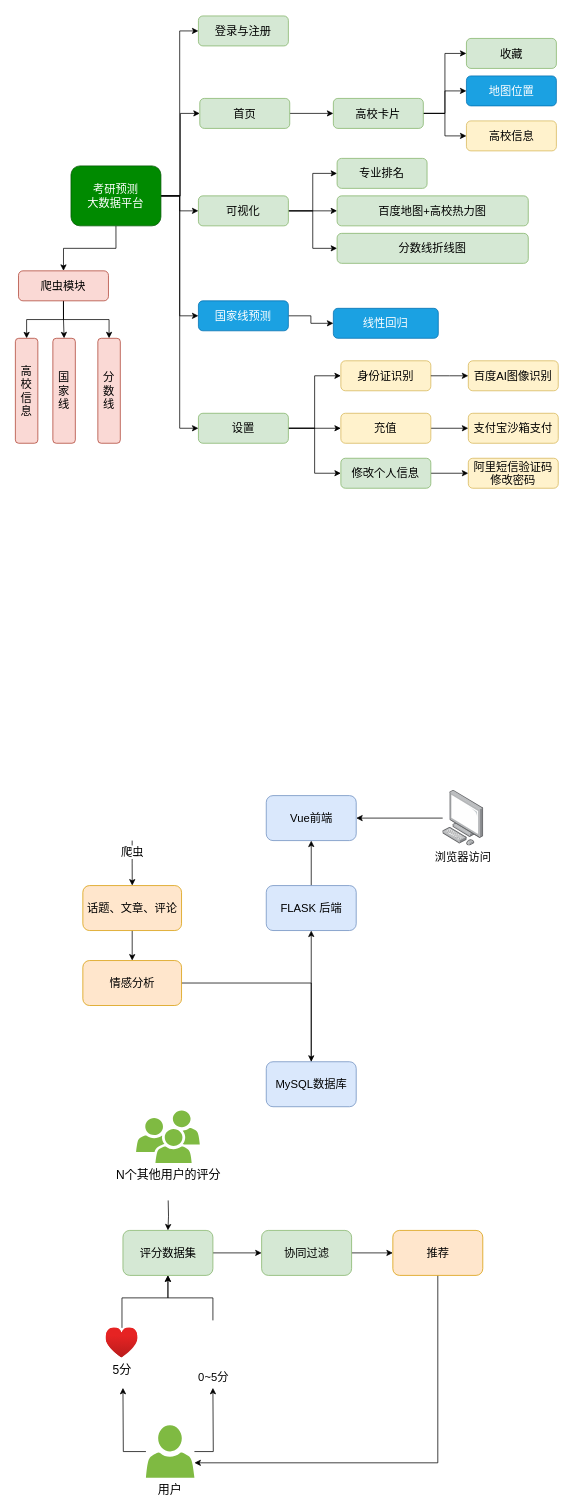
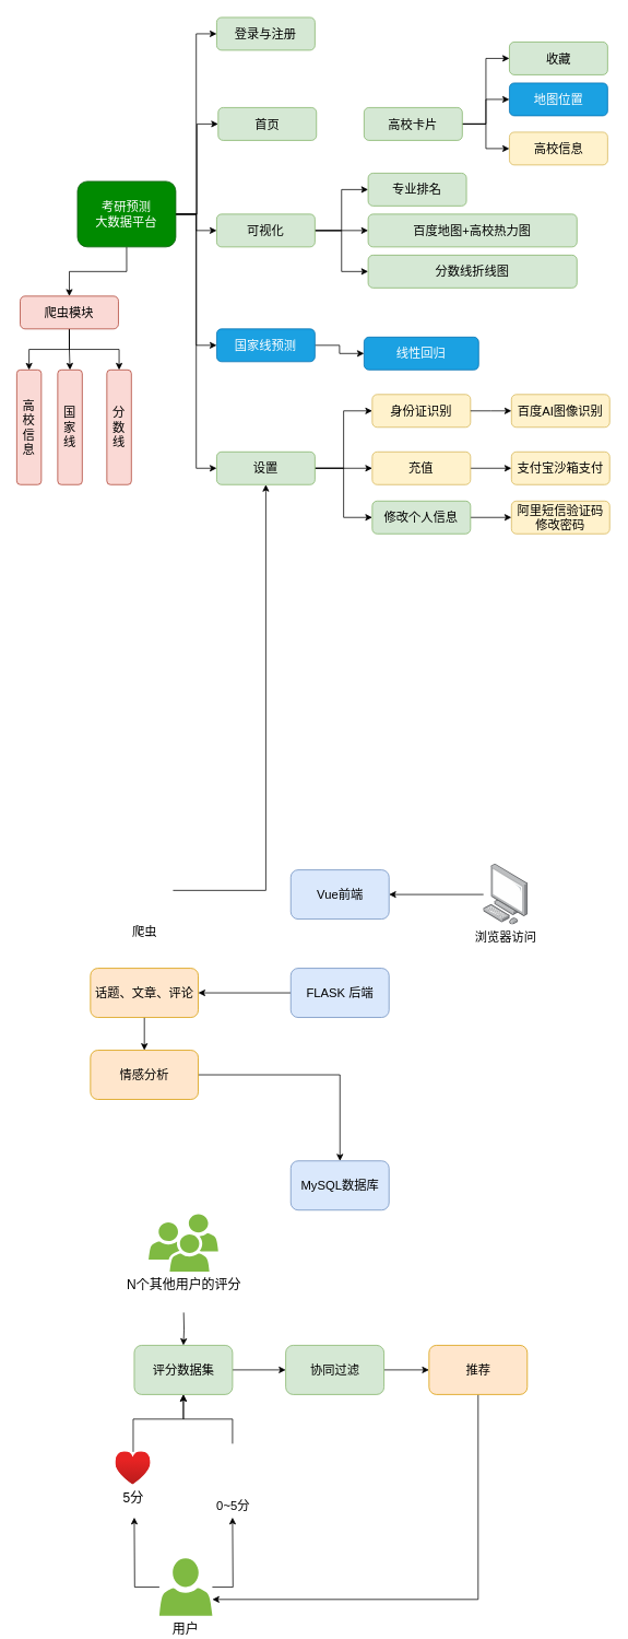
- <mxCell id="12" style="edgeStyle=orthogonalEdgeStyle;rounded=0;orthogonalLoop=1;jettySize=auto;html=1;exitX=1;exitY=0.5;exitDx=0;exitDy=0;entryX=0;entryY=0.5;entryDx=0;entryDy=0;" parent="1" source="13" target="22" edge="1"><mxGeometry relative="1" as="geometry" /></mxCell>
- <mxCell id="70" value="" style="edgeStyle=orthogonalEdgeStyle;rounded=0;orthogonalLoop=1;jettySize=auto;html=1;fontSize=15;" parent="1" source="71" target="72" edge="1"><mxGeometry relative="1" as="geometry" /></mxCell>
+ <mxCell id="70" value="" style="edgeStyle=orthogonalEdgeStyle;rounded=0;orthogonalLoop=1;jettySize=auto;html=1;fontSize=15;" parent="1" source="71" target="65" edge="1"><mxGeometry relative="1" as="geometry" /></mxCell>
- <mxCell id="62" value="" style="edgeStyle=orthogonalEdgeStyle;rounded=0;orthogonalLoop=1;jettySize=auto;html=1;fontSize=15;" parent="1" source="63" target="65" edge="1"><mxGeometry relative="1" as="geometry" /></mxCell>
+ <mxCell id="62" value="" style="edgeStyle=orthogonalEdgeStyle;rounded=0;orthogonalLoop=1;jettySize=auto;html=1;fontSize=15;" parent="1" source="63" target="40" edge="1"><mxGeometry relative="1" as="geometry" /></mxCell>
- <mxCell id="66" value="" style="edgeStyle=orthogonalEdgeStyle;rounded=0;orthogonalLoop=1;jettySize=auto;html=1;fontSize=15;" parent="1" source="67" target="71" edge="1"><mxGeometry relative="1" as="geometry" /></mxCell>
